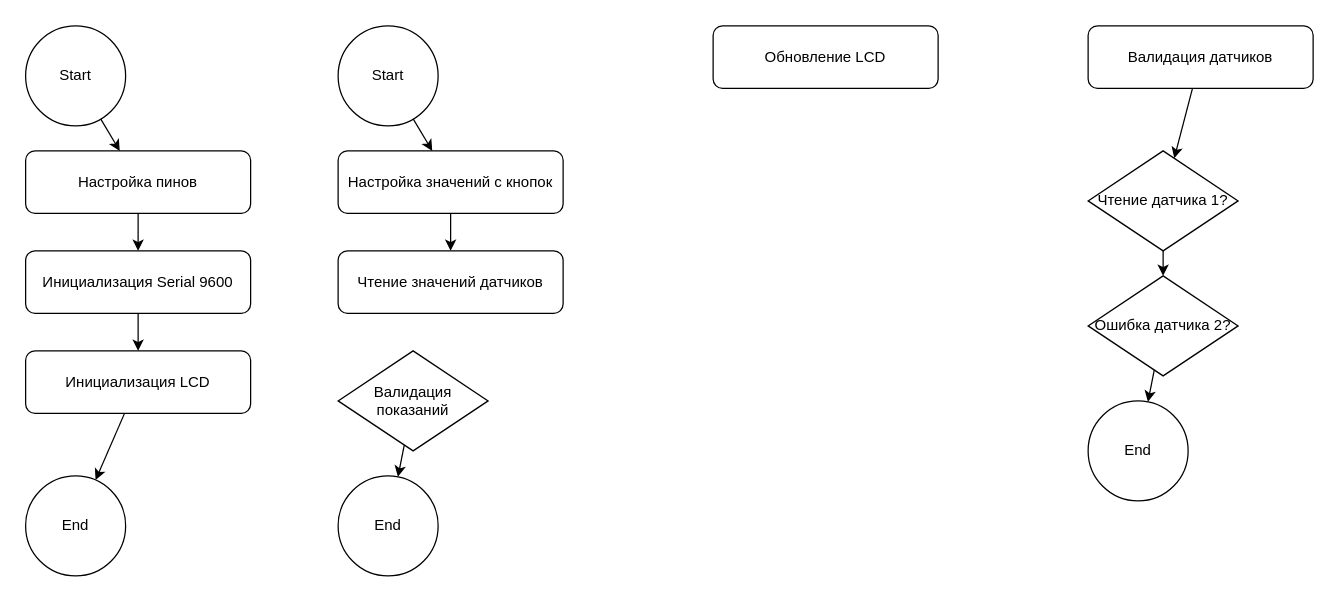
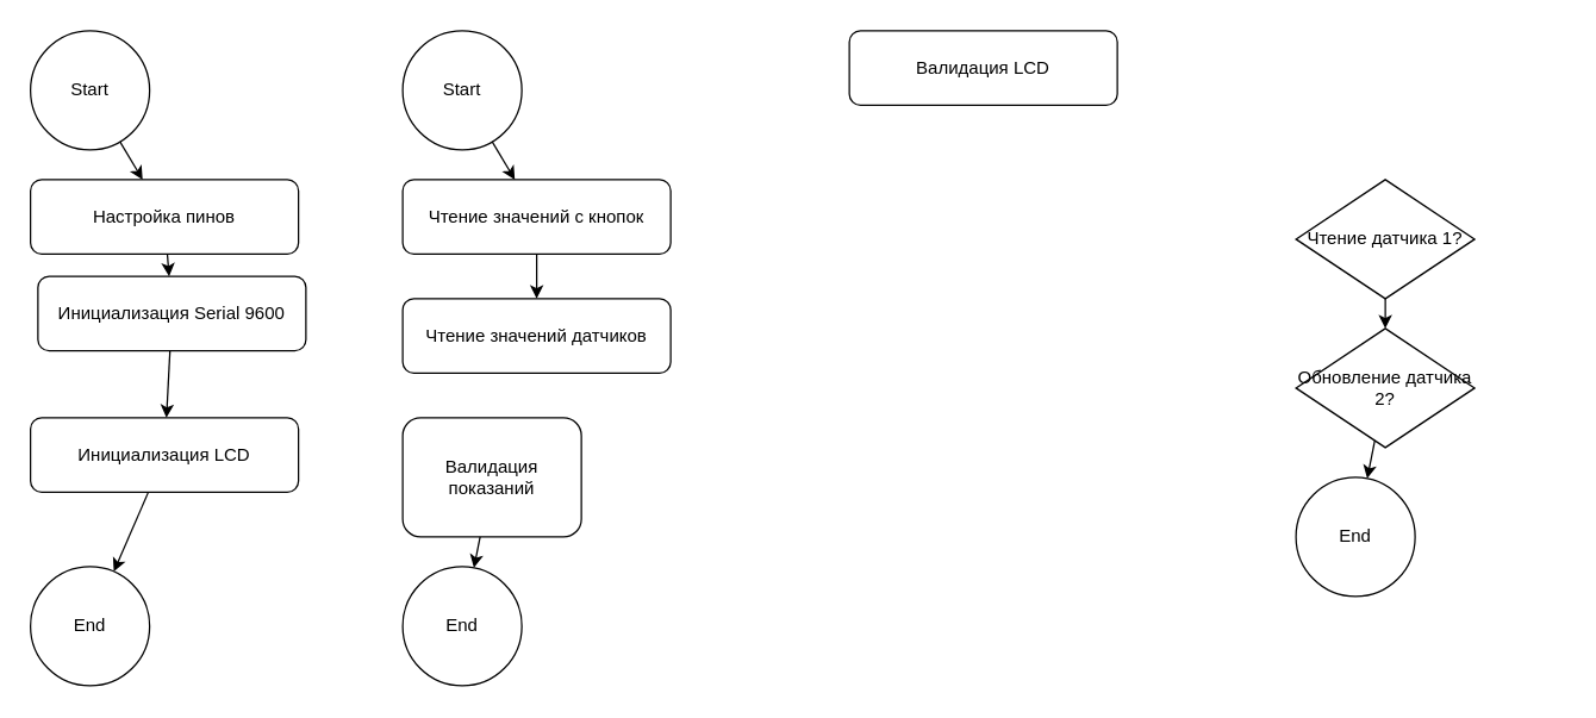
- <mxCell id="19" value="Обновление LCD" style="rounded=1;whiteSpace=wrap;html=1;" vertex="1" parent="1"><mxGeometry x="570" y="20" width="180" height="50" as="geometry" /></mxCell>
+ <mxCell id="19" value="Валидация LCD" style="rounded=1;whiteSpace=wrap;html=1;" vertex="1" parent="1"><mxGeometry x="570" y="20" width="180" height="50" as="geometry" /></mxCell>
- <mxCell id="21" value="Валидация датчиков" style="rounded=1;whiteSpace=wrap;html=1;" vertex="1" parent="1"><mxGeometry x="870" y="20" width="180" height="50" as="geometry" /></mxCell>
- <mxCell id="25" edge="1" source="21" target="22" parent="1"><mxGeometry relative="1" as="geometry" /></mxCell>
- <mxCell id="12" value="Настройка значений с кнопок" style="rounded=1;whiteSpace=wrap;html=1;" vertex="1" parent="1"><mxGeometry x="270" y="120" width="180" height="50" as="geometry" /></mxCell>
+ <mxCell id="12" value="Чтение значений с кнопок" style="rounded=1;whiteSpace=wrap;html=1;" vertex="1" parent="1"><mxGeometry x="270" y="120" width="180" height="50" as="geometry" /></mxCell>
- <mxCell id="4" value="Инициализация Serial 9600" style="rounded=1;whiteSpace=wrap;html=1;" vertex="1" parent="1"><mxGeometry x="20" y="200" width="180" height="50" as="geometry" /></mxCell>
+ <mxCell id="4" value="Инициализация Serial 9600" style="rounded=1;whiteSpace=wrap;html=1;" vertex="1" parent="1"><mxGeometry x="25" y="185" width="180" height="50" as="geometry" /></mxCell>
- <mxCell id="23" value="Ошибка датчика 2?" style="rhombus;whiteSpace=wrap;html=1;" vertex="1" parent="1"><mxGeometry x="870" y="220" width="120" height="80" as="geometry" /></mxCell>
+ <mxCell id="23" value="Обновление датчика 2?" style="rhombus;whiteSpace=wrap;html=1;" vertex="1" parent="1"><mxGeometry x="870" y="220" width="120" height="80" as="geometry" /></mxCell>
- <mxCell id="14" value="Валидация показаний" style="rhombus;whiteSpace=wrap;html=1;" vertex="1" parent="1"><mxGeometry x="270" y="280" width="120" height="80" as="geometry" /></mxCell>
+ <mxCell id="14" value="Валидация показаний" style="whiteSpace=wrap;html=1;rounded=1;" vertex="1" parent="1"><mxGeometry x="270" y="280" width="120" height="80" as="geometry" /></mxCell>
